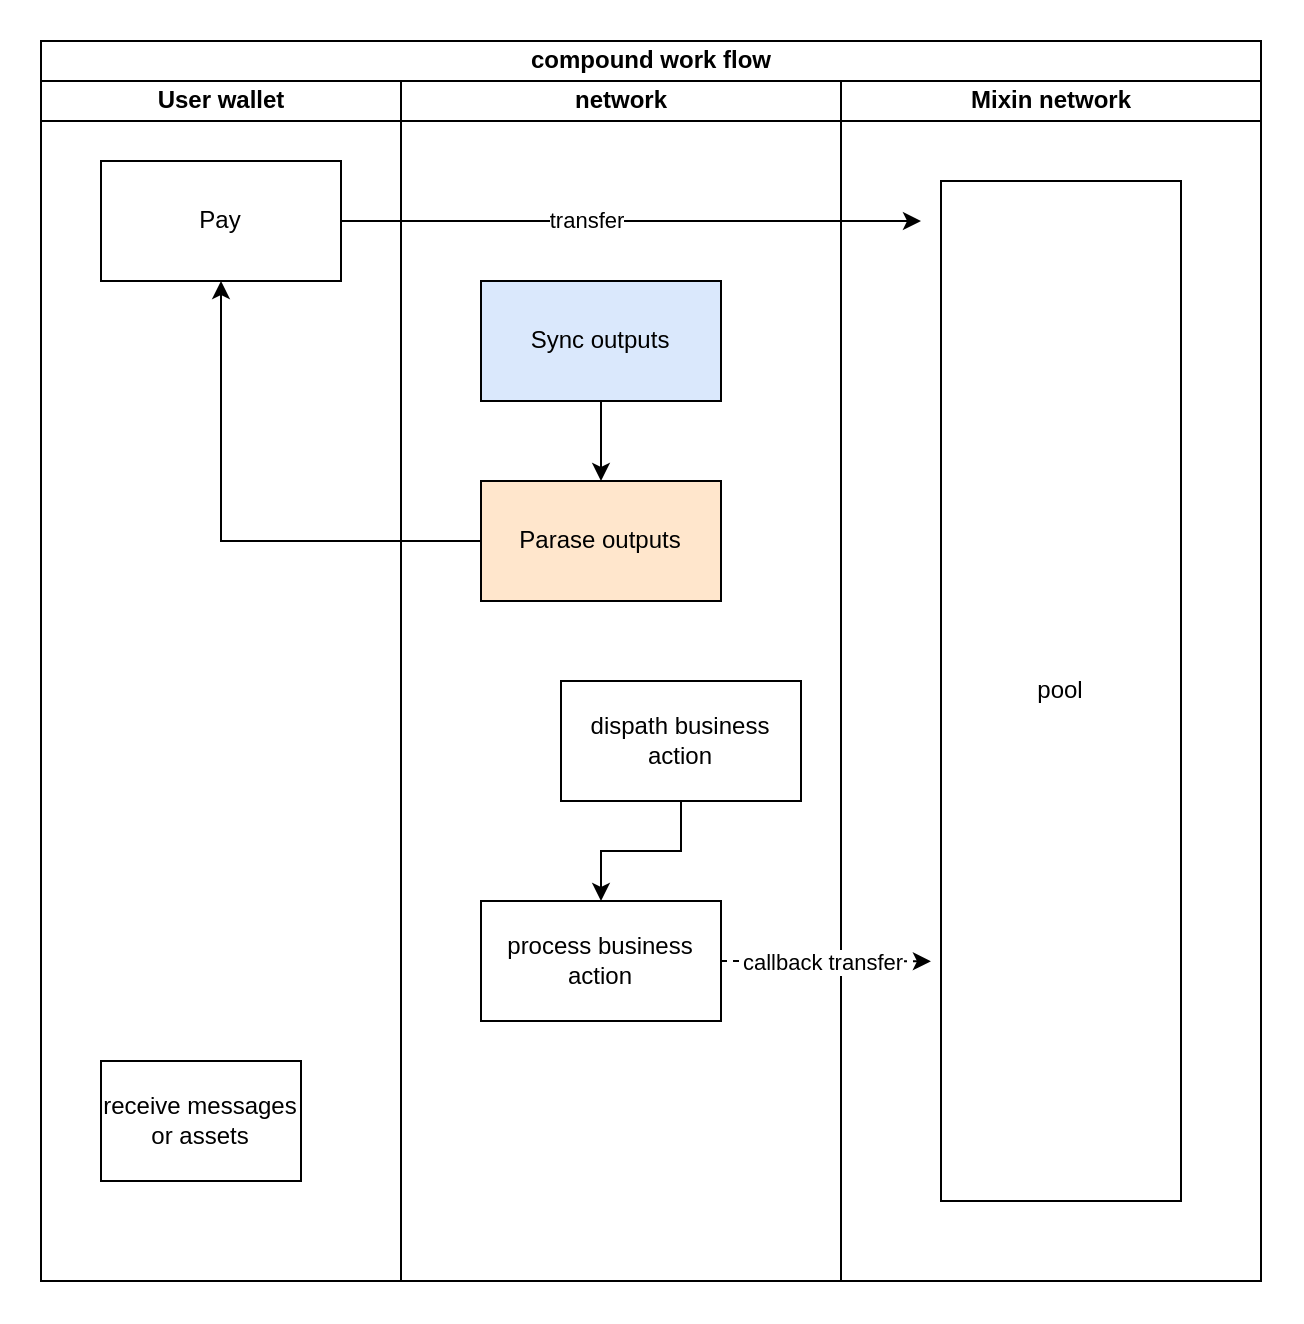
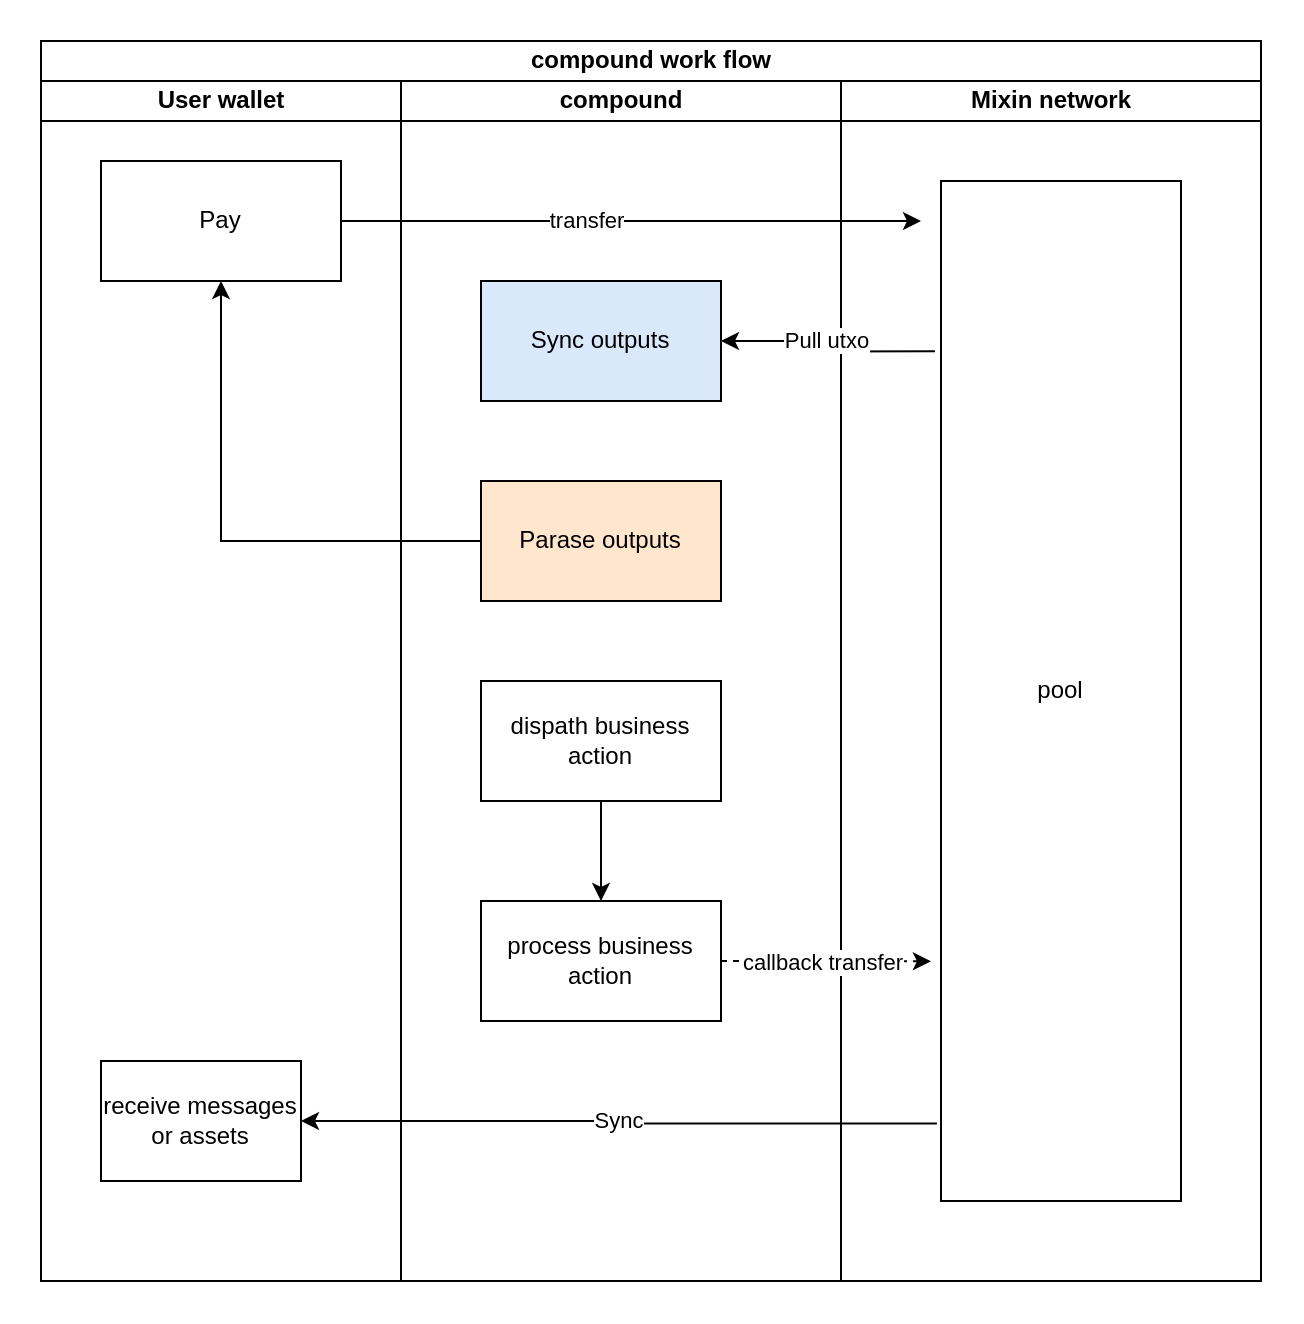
- <mxCell id="6" value="network" style="swimlane;html=1;startSize=20;" vertex="1" parent="2"><mxGeometry x="180" y="20" width="220" height="600" as="geometry" /></mxCell>
+ <mxCell id="6" value="compound" style="swimlane;html=1;startSize=20;" vertex="1" parent="2"><mxGeometry x="180" y="20" width="220" height="600" as="geometry" /></mxCell>
+ <mxCell id="17" style="edgeStyle=orthogonalEdgeStyle;rounded=0;orthogonalLoop=1;jettySize=auto;html=1;entryX=1;entryY=0.5;entryDx=0;entryDy=0;exitX=-0.025;exitY=0.167;exitDx=0;exitDy=0;exitPerimeter=0;" edge="1" parent="2" source="15" target="8"><mxGeometry relative="1" as="geometry" /></mxCell>
+ <mxCell id="18" value="Pull utxo" style="edgeLabel;html=1;align=center;verticalAlign=middle;resizable=0;points=[];" vertex="1" connectable="0" parent="17"><mxGeometry x="0.338" y="-2" relative="1" as="geometry"><mxPoint x="15.76" y="1.95" as="offset" /></mxGeometry></mxCell>
- <mxCell id="7" style="edgeStyle=orthogonalEdgeStyle;rounded=0;orthogonalLoop=1;jettySize=auto;html=1;entryX=0.5;entryY=0;entryDx=0;entryDy=0;" edge="1" parent="6" source="8" target="10"><mxGeometry relative="1" as="geometry" /></mxCell>
- <mxCell id="12" value="dispath business action" style="rounded=0;whiteSpace=wrap;html=1;" vertex="1" parent="6"><mxGeometry x="80" y="300" width="120" height="60" as="geometry" /></mxCell>
+ <mxCell id="12" value="dispath business action" style="rounded=0;whiteSpace=wrap;html=1;" vertex="1" parent="6"><mxGeometry x="40" y="300" width="120" height="60" as="geometry" /></mxCell>
+ <mxCell id="21" value="Sync" style="edgeStyle=orthogonalEdgeStyle;rounded=0;orthogonalLoop=1;jettySize=auto;html=1;entryX=1;entryY=0.5;entryDx=0;entryDy=0;exitX=-0.017;exitY=0.924;exitDx=0;exitDy=0;exitPerimeter=0;" edge="1" parent="2" source="15" target="5"><mxGeometry relative="1" as="geometry" /></mxCell>
